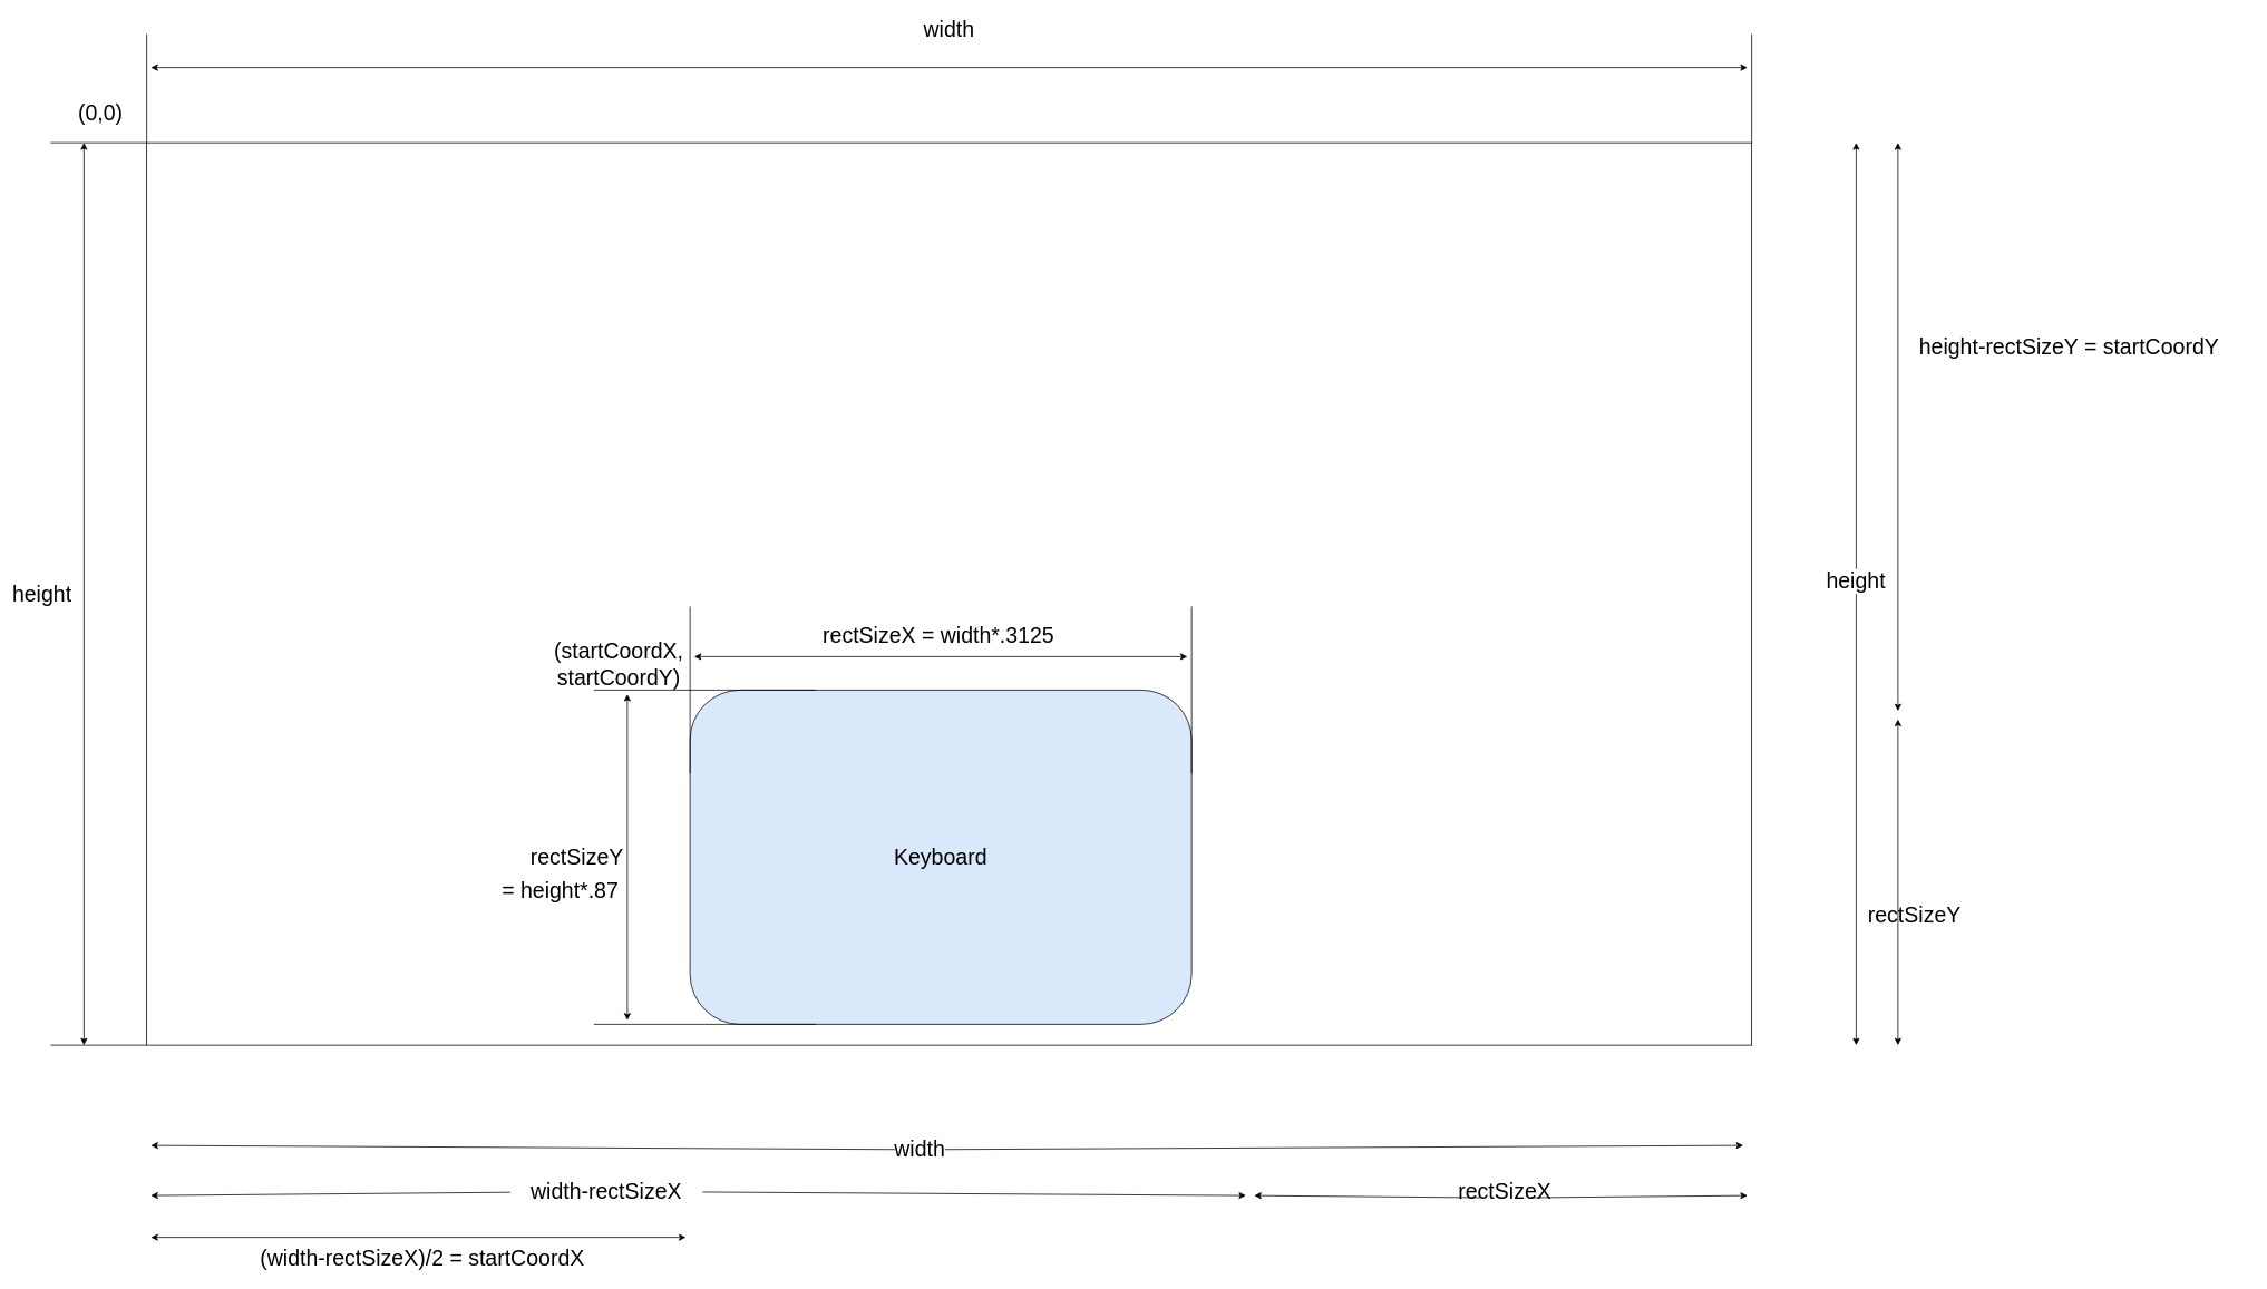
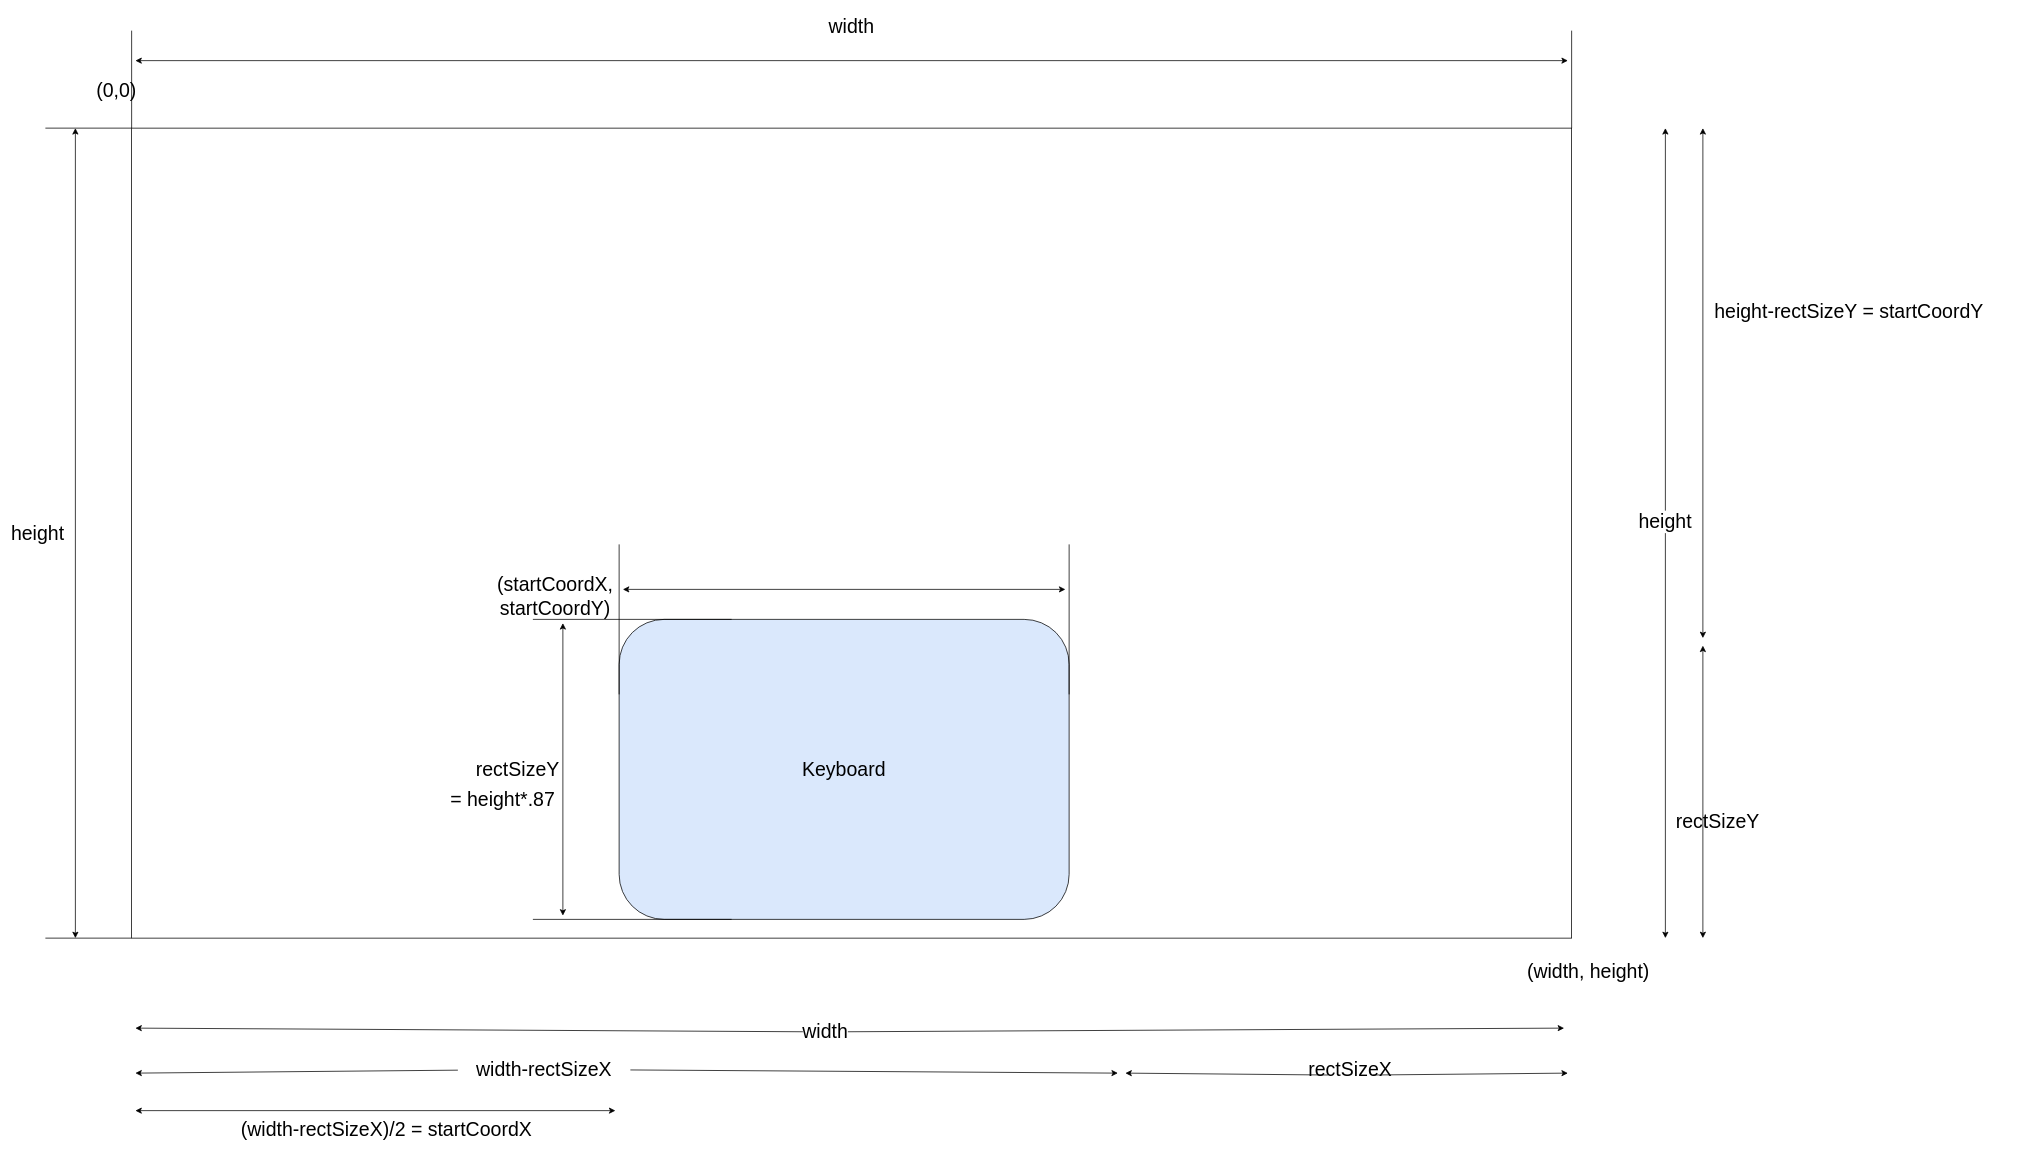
- <mxCell id="21" value="(0,0)" style="text;html=1;strokeColor=none;fillColor=none;align=center;verticalAlign=middle;whiteSpace=wrap;rounded=0;fontSize=26;" vertex="1" parent="1"><mxGeometry x="90" y="120" width="60" height="30" as="geometry" /></mxCell>
+ <mxCell id="21" value="(0,0)" style="text;html=1;strokeColor=none;fillColor=none;align=center;verticalAlign=middle;whiteSpace=wrap;rounded=0;fontSize=26;" vertex="1" parent="1"><mxGeometry x="125" y="105" width="60" height="30" as="geometry" /></mxCell>
- <mxCell id="41" value="height-rectSizeY = startCoordY" style="text;html=1;strokeColor=none;fillColor=none;align=center;verticalAlign=middle;whiteSpace=wrap;rounded=0;fontSize=26;" vertex="1" parent="1"><mxGeometry x="2250" y="400" width="450" height="30" as="geometry" /></mxCell>
+ <mxCell id="41" value="height-rectSizeY = startCoordY" style="text;html=1;strokeColor=none;fillColor=none;align=center;verticalAlign=middle;whiteSpace=wrap;rounded=0;fontSize=26;" vertex="1" parent="1"><mxGeometry x="2240" y="400" width="450" height="30" as="geometry" /></mxCell>
- <mxCell id="18" value="rectSizeX = width*.3125" style="text;html=1;strokeColor=none;fillColor=none;align=center;verticalAlign=middle;whiteSpace=wrap;rounded=0;fontSize=26;" vertex="1" parent="1"><mxGeometry x="950" y="745" width="345" height="30" as="geometry" /></mxCell>
+ <mxCell id="22" value="(width, height)" style="text;html=1;strokeColor=none;fillColor=none;align=center;verticalAlign=middle;whiteSpace=wrap;rounded=0;fontSize=26;" vertex="1" parent="1"><mxGeometry x="2030" y="1280" width="175" height="30" as="geometry" /></mxCell>
- <mxCell id="34" value="(width-rectSizeX)/2 = startCoordX" style="text;html=1;strokeColor=none;fillColor=none;align=center;verticalAlign=middle;whiteSpace=wrap;rounded=0;fontSize=26;" vertex="1" parent="1"><mxGeometry x="260" y="1490" width="490" height="30" as="geometry" /></mxCell>
+ <mxCell id="34" value="(width-rectSizeX)/2 = startCoordX" style="text;html=1;strokeColor=none;fillColor=none;align=center;verticalAlign=middle;whiteSpace=wrap;rounded=0;fontSize=26;" vertex="1" parent="1"><mxGeometry x="270" y="1490" width="490" height="30" as="geometry" /></mxCell>
